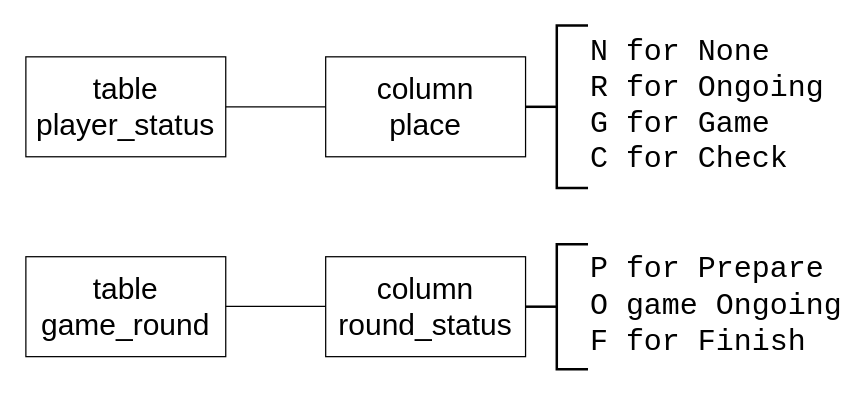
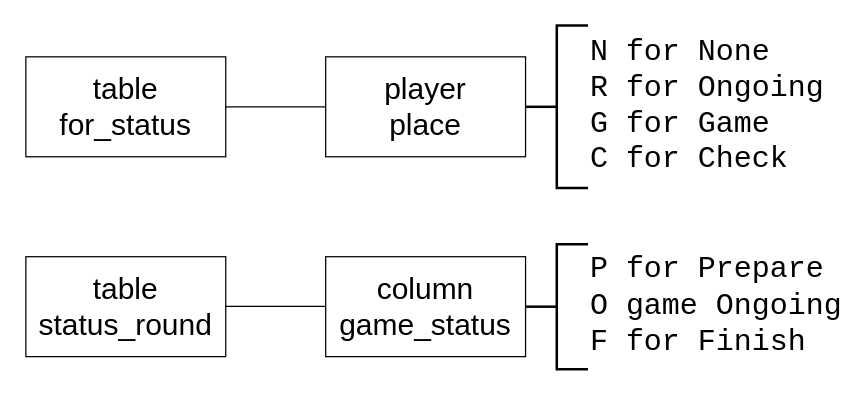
- <mxCell id="2" value="table&lt;br&gt;player_status" style="rounded=0;whiteSpace=wrap;html=1;shadow=0;glass=0;sketch=0;strokeColor=default;fontSize=24;fillColor=none;" parent="1" vertex="1"><mxGeometry y="45" width="160" height="80" as="geometry" x="20" /></mxCell>
+ <mxCell id="2" value="table&lt;br&gt;for_status" style="rounded=0;whiteSpace=wrap;html=1;shadow=0;glass=0;sketch=0;strokeColor=default;fontSize=24;fillColor=none;" parent="1" vertex="1"><mxGeometry y="45" width="160" height="80" as="geometry" x="20" /></mxCell>
- <mxCell id="4" value="column&lt;br&gt;place" style="rounded=0;whiteSpace=wrap;html=1;shadow=0;glass=0;sketch=0;strokeColor=default;fontSize=24;fillColor=none;" parent="1" vertex="1"><mxGeometry x="260" y="45" width="160" height="80" as="geometry" /></mxCell>
+ <mxCell id="4" value="player&lt;br&gt;place" style="rounded=0;whiteSpace=wrap;html=1;shadow=0;glass=0;sketch=0;strokeColor=default;fontSize=24;fillColor=none;" parent="1" vertex="1"><mxGeometry x="260" y="45" width="160" height="80" as="geometry" /></mxCell>
- <mxCell id="6" value="table&lt;br&gt;game_round" style="rounded=0;whiteSpace=wrap;html=1;shadow=0;glass=0;sketch=0;strokeColor=default;fontSize=24;fillColor=none;" parent="1" vertex="1"><mxGeometry y="205" width="160" height="80" as="geometry" x="20" /></mxCell>
+ <mxCell id="6" value="table&lt;br&gt;status_round" style="rounded=0;whiteSpace=wrap;html=1;shadow=0;glass=0;sketch=0;strokeColor=default;fontSize=24;fillColor=none;" parent="1" vertex="1"><mxGeometry y="205" width="160" height="80" as="geometry" x="20" /></mxCell>
- <mxCell id="8" value="column&lt;br&gt;round_status" style="rounded=0;whiteSpace=wrap;html=1;shadow=0;glass=0;sketch=0;strokeColor=default;fontSize=24;fillColor=none;" parent="1" vertex="1"><mxGeometry x="260" y="205" width="160" height="80" as="geometry" /></mxCell>
+ <mxCell id="8" value="column&lt;br&gt;game_status" style="rounded=0;whiteSpace=wrap;html=1;shadow=0;glass=0;sketch=0;strokeColor=default;fontSize=24;fillColor=none;" parent="1" vertex="1"><mxGeometry x="260" y="205" width="160" height="80" as="geometry" /></mxCell>
